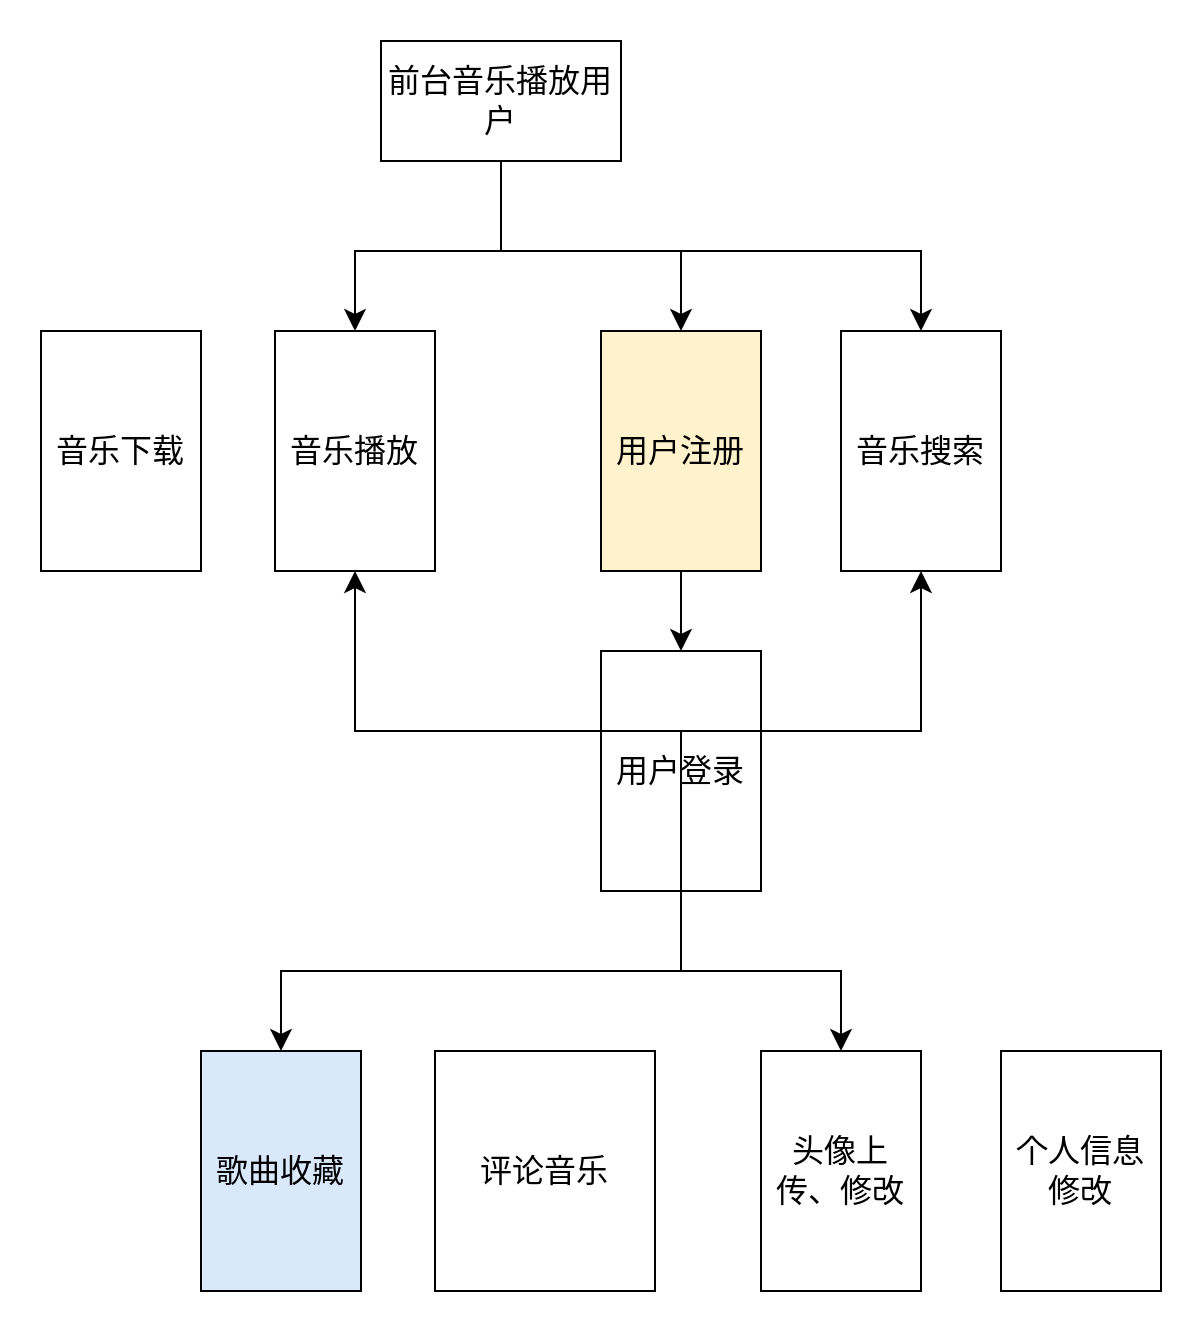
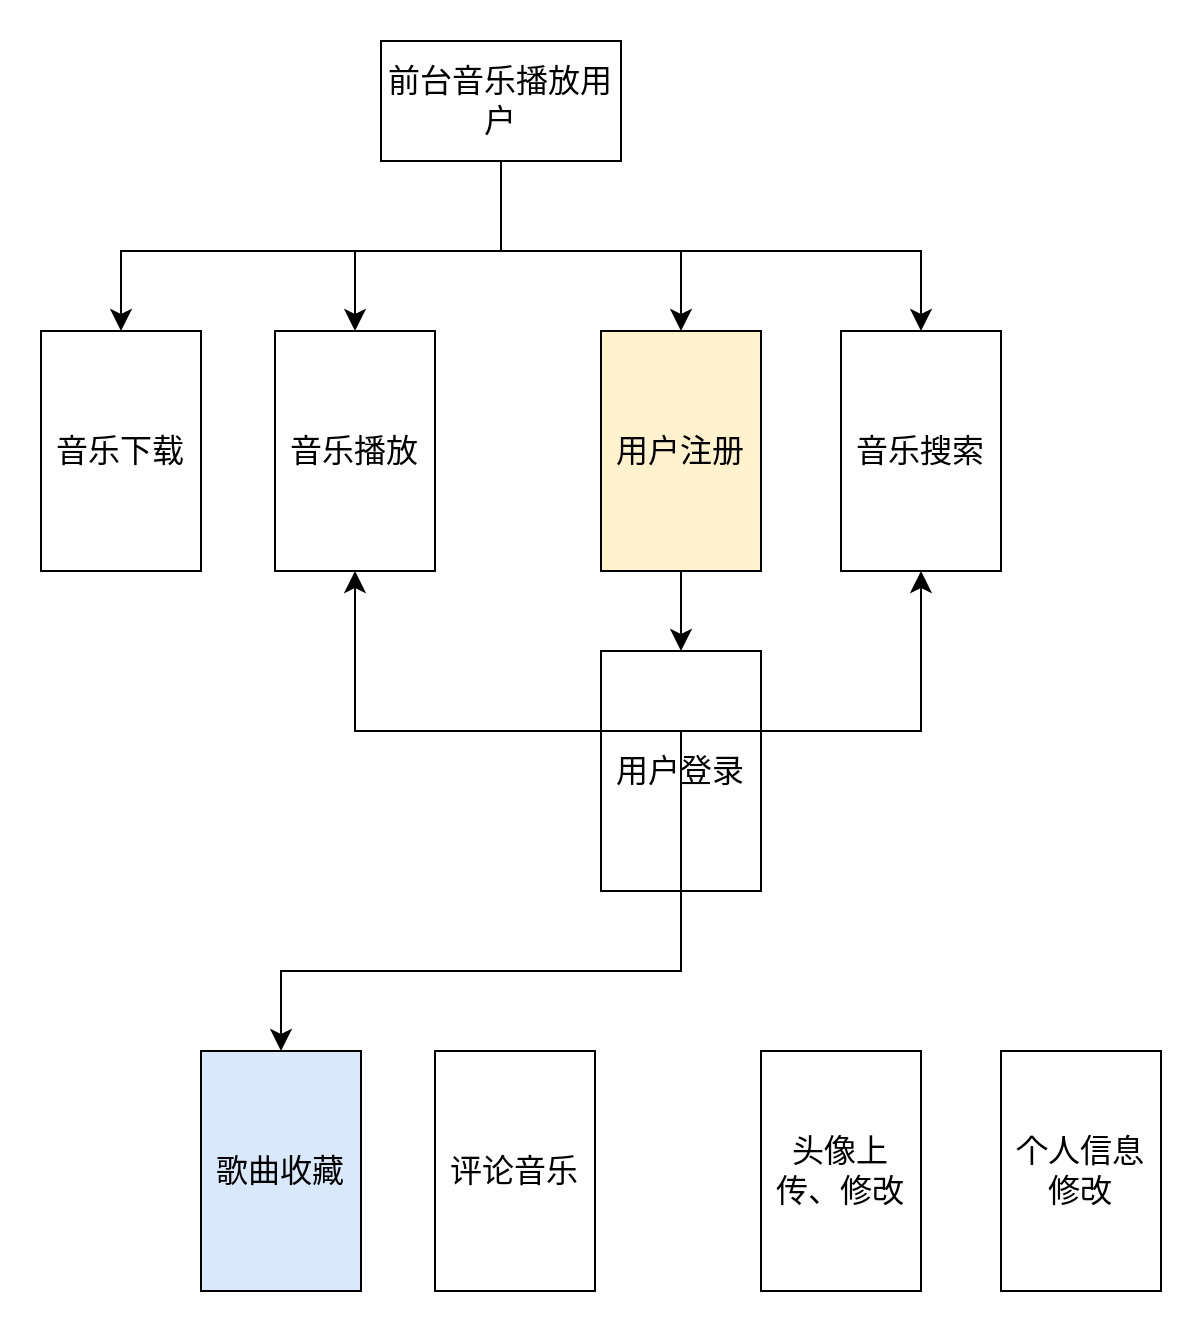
+ <mxCell id="16" value="" style="edgeStyle=elbowEdgeStyle;elbow=vertical;endArrow=classic;html=1;curved=0;rounded=0;endSize=8;startSize=8;fontSize=12;entryX=0.5;entryY=0;entryDx=0;entryDy=0;exitX=0.5;exitY=1;exitDx=0;exitDy=0;" edge="1" parent="1" source="2" target="5"><mxGeometry width="50" height="50" relative="1" as="geometry"><mxPoint x="260" y="125" as="sourcePoint" /><mxPoint x="100" y="145" as="targetPoint" /><Array as="points"><mxPoint x="130" y="125" /></Array></mxGeometry></mxCell>
- <mxCell id="21" value="" style="edgeStyle=elbowEdgeStyle;elbow=vertical;endArrow=classic;html=1;curved=0;rounded=0;endSize=8;startSize=8;fontSize=12;exitX=0.5;exitY=1;exitDx=0;exitDy=0;entryX=0.5;entryY=0;entryDx=0;entryDy=0;" edge="1" parent="1" source="8" target="10"><mxGeometry width="50" height="50" relative="1" as="geometry"><mxPoint x="170" y="515" as="sourcePoint" /><mxPoint x="220" y="465" as="targetPoint" /></mxGeometry></mxCell>
- <mxCell id="6" value="评论音乐" style="rounded=0;whiteSpace=wrap;html=1;fontSize=16;" vertex="1" parent="1"><mxGeometry x="217" y="525" width="110" height="120" as="geometry" /></mxCell>
+ <mxCell id="6" value="评论音乐" style="rounded=0;whiteSpace=wrap;html=1;fontSize=16;" vertex="1" parent="1"><mxGeometry x="217" y="525" width="80" height="120" as="geometry" /></mxCell>
